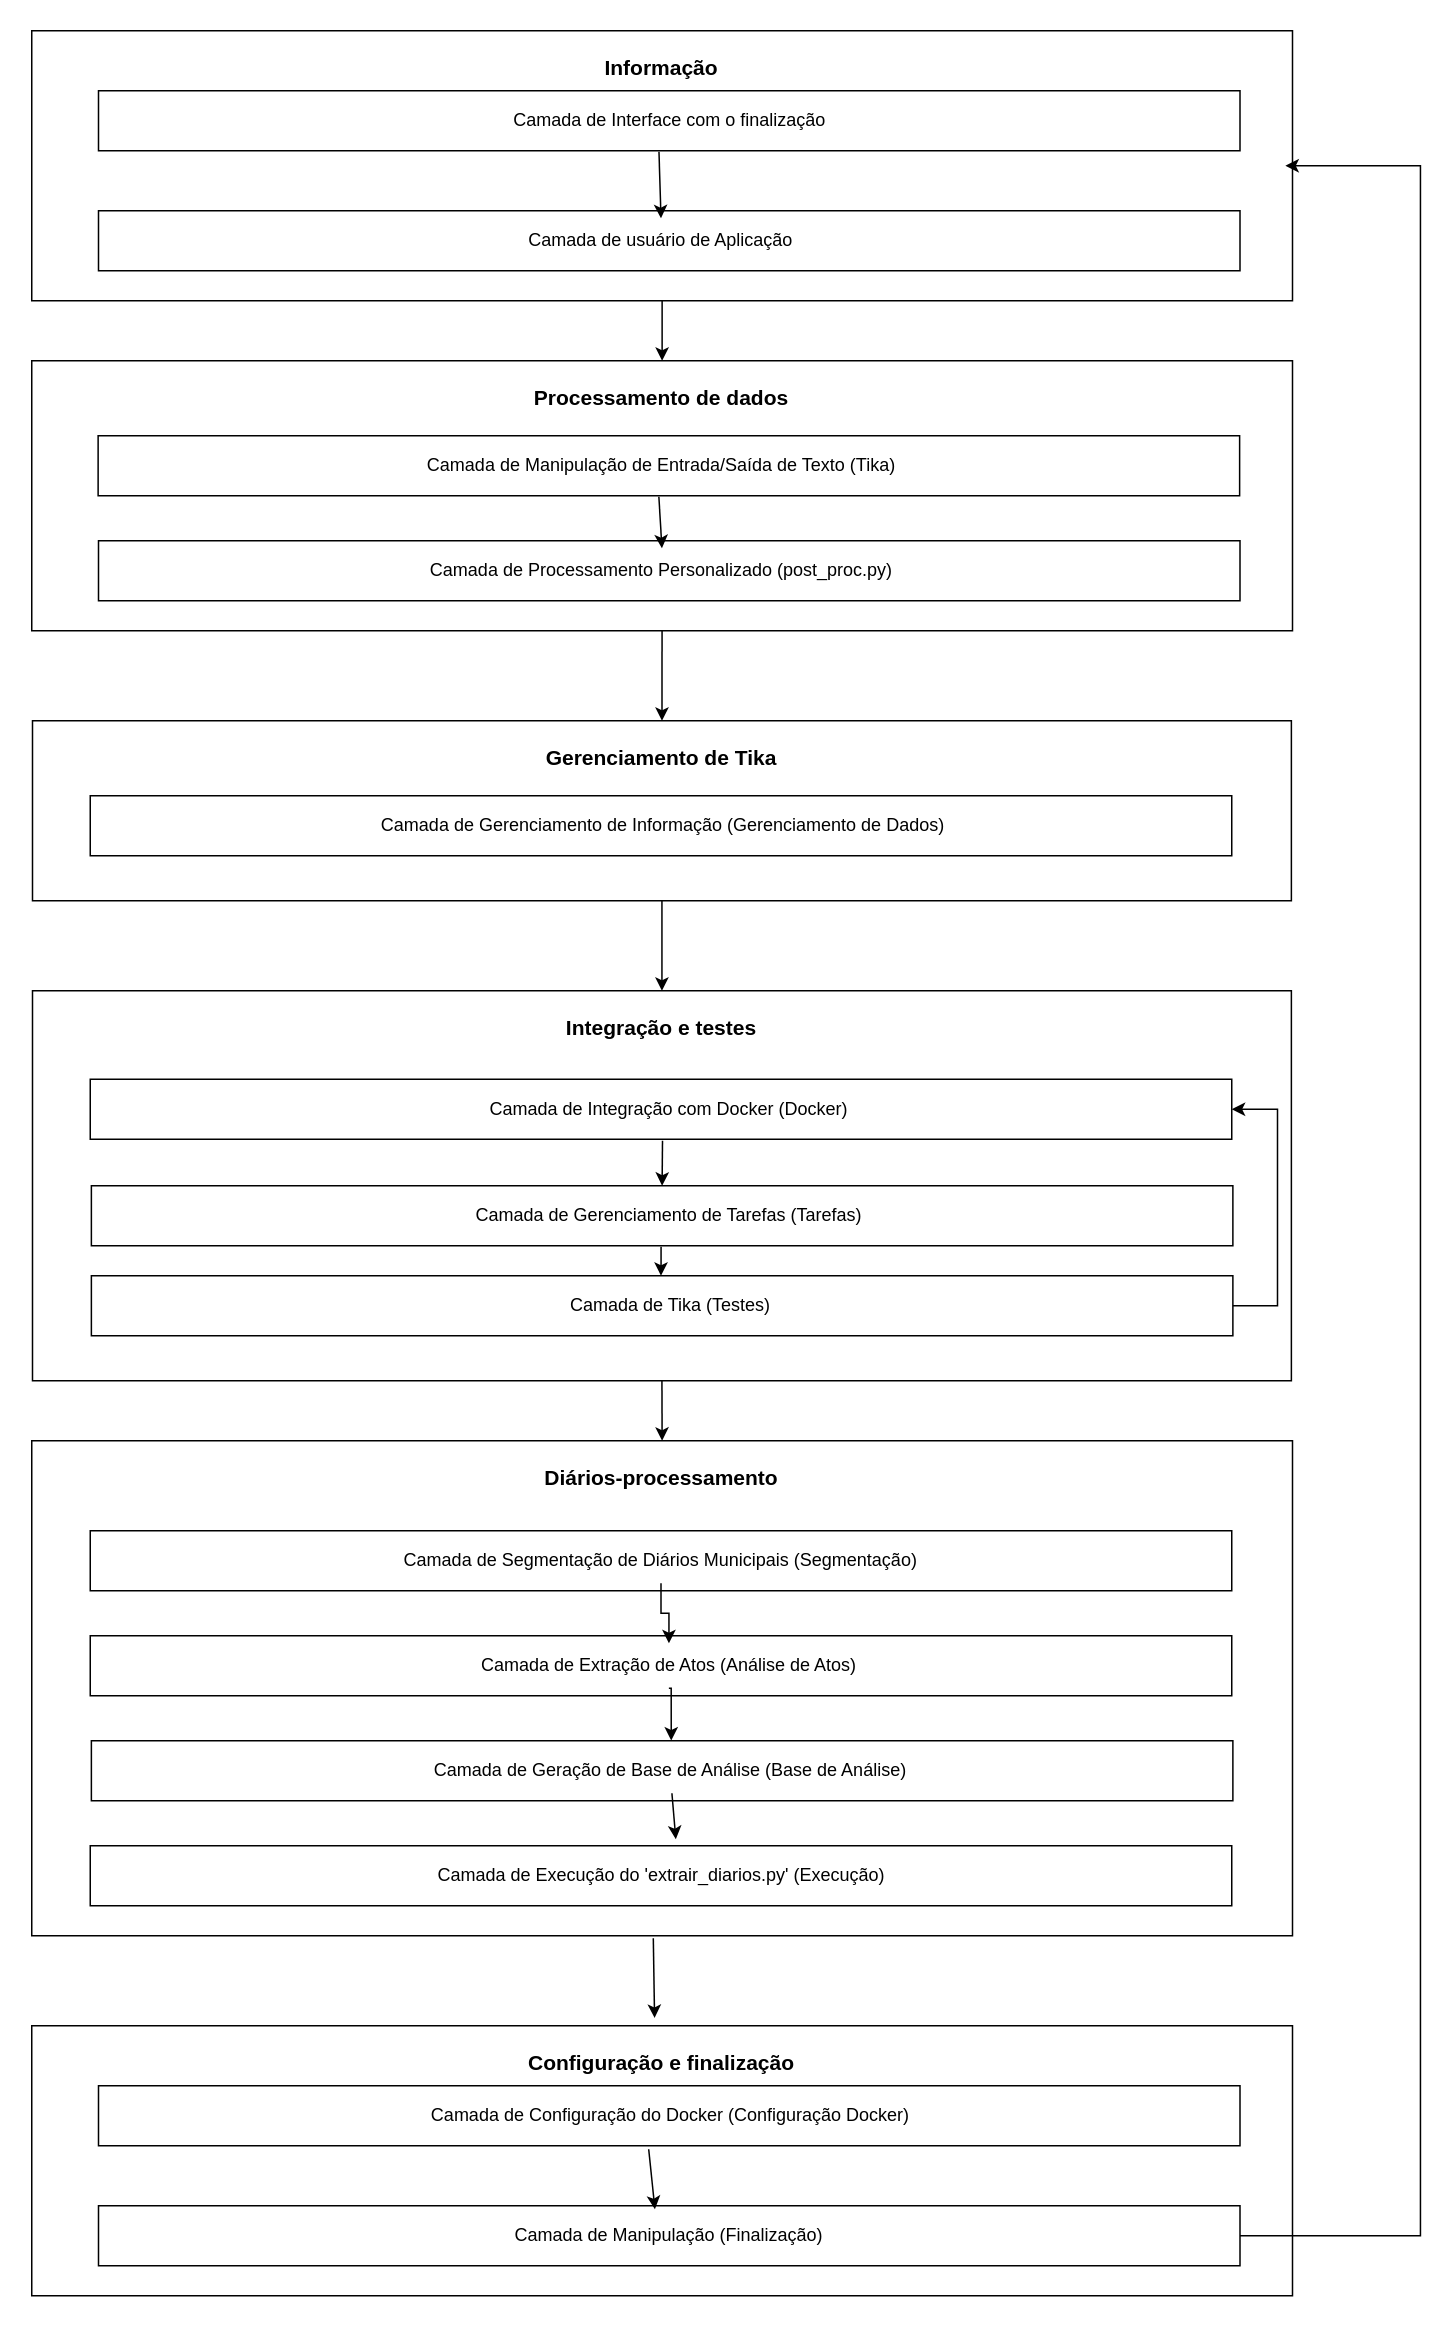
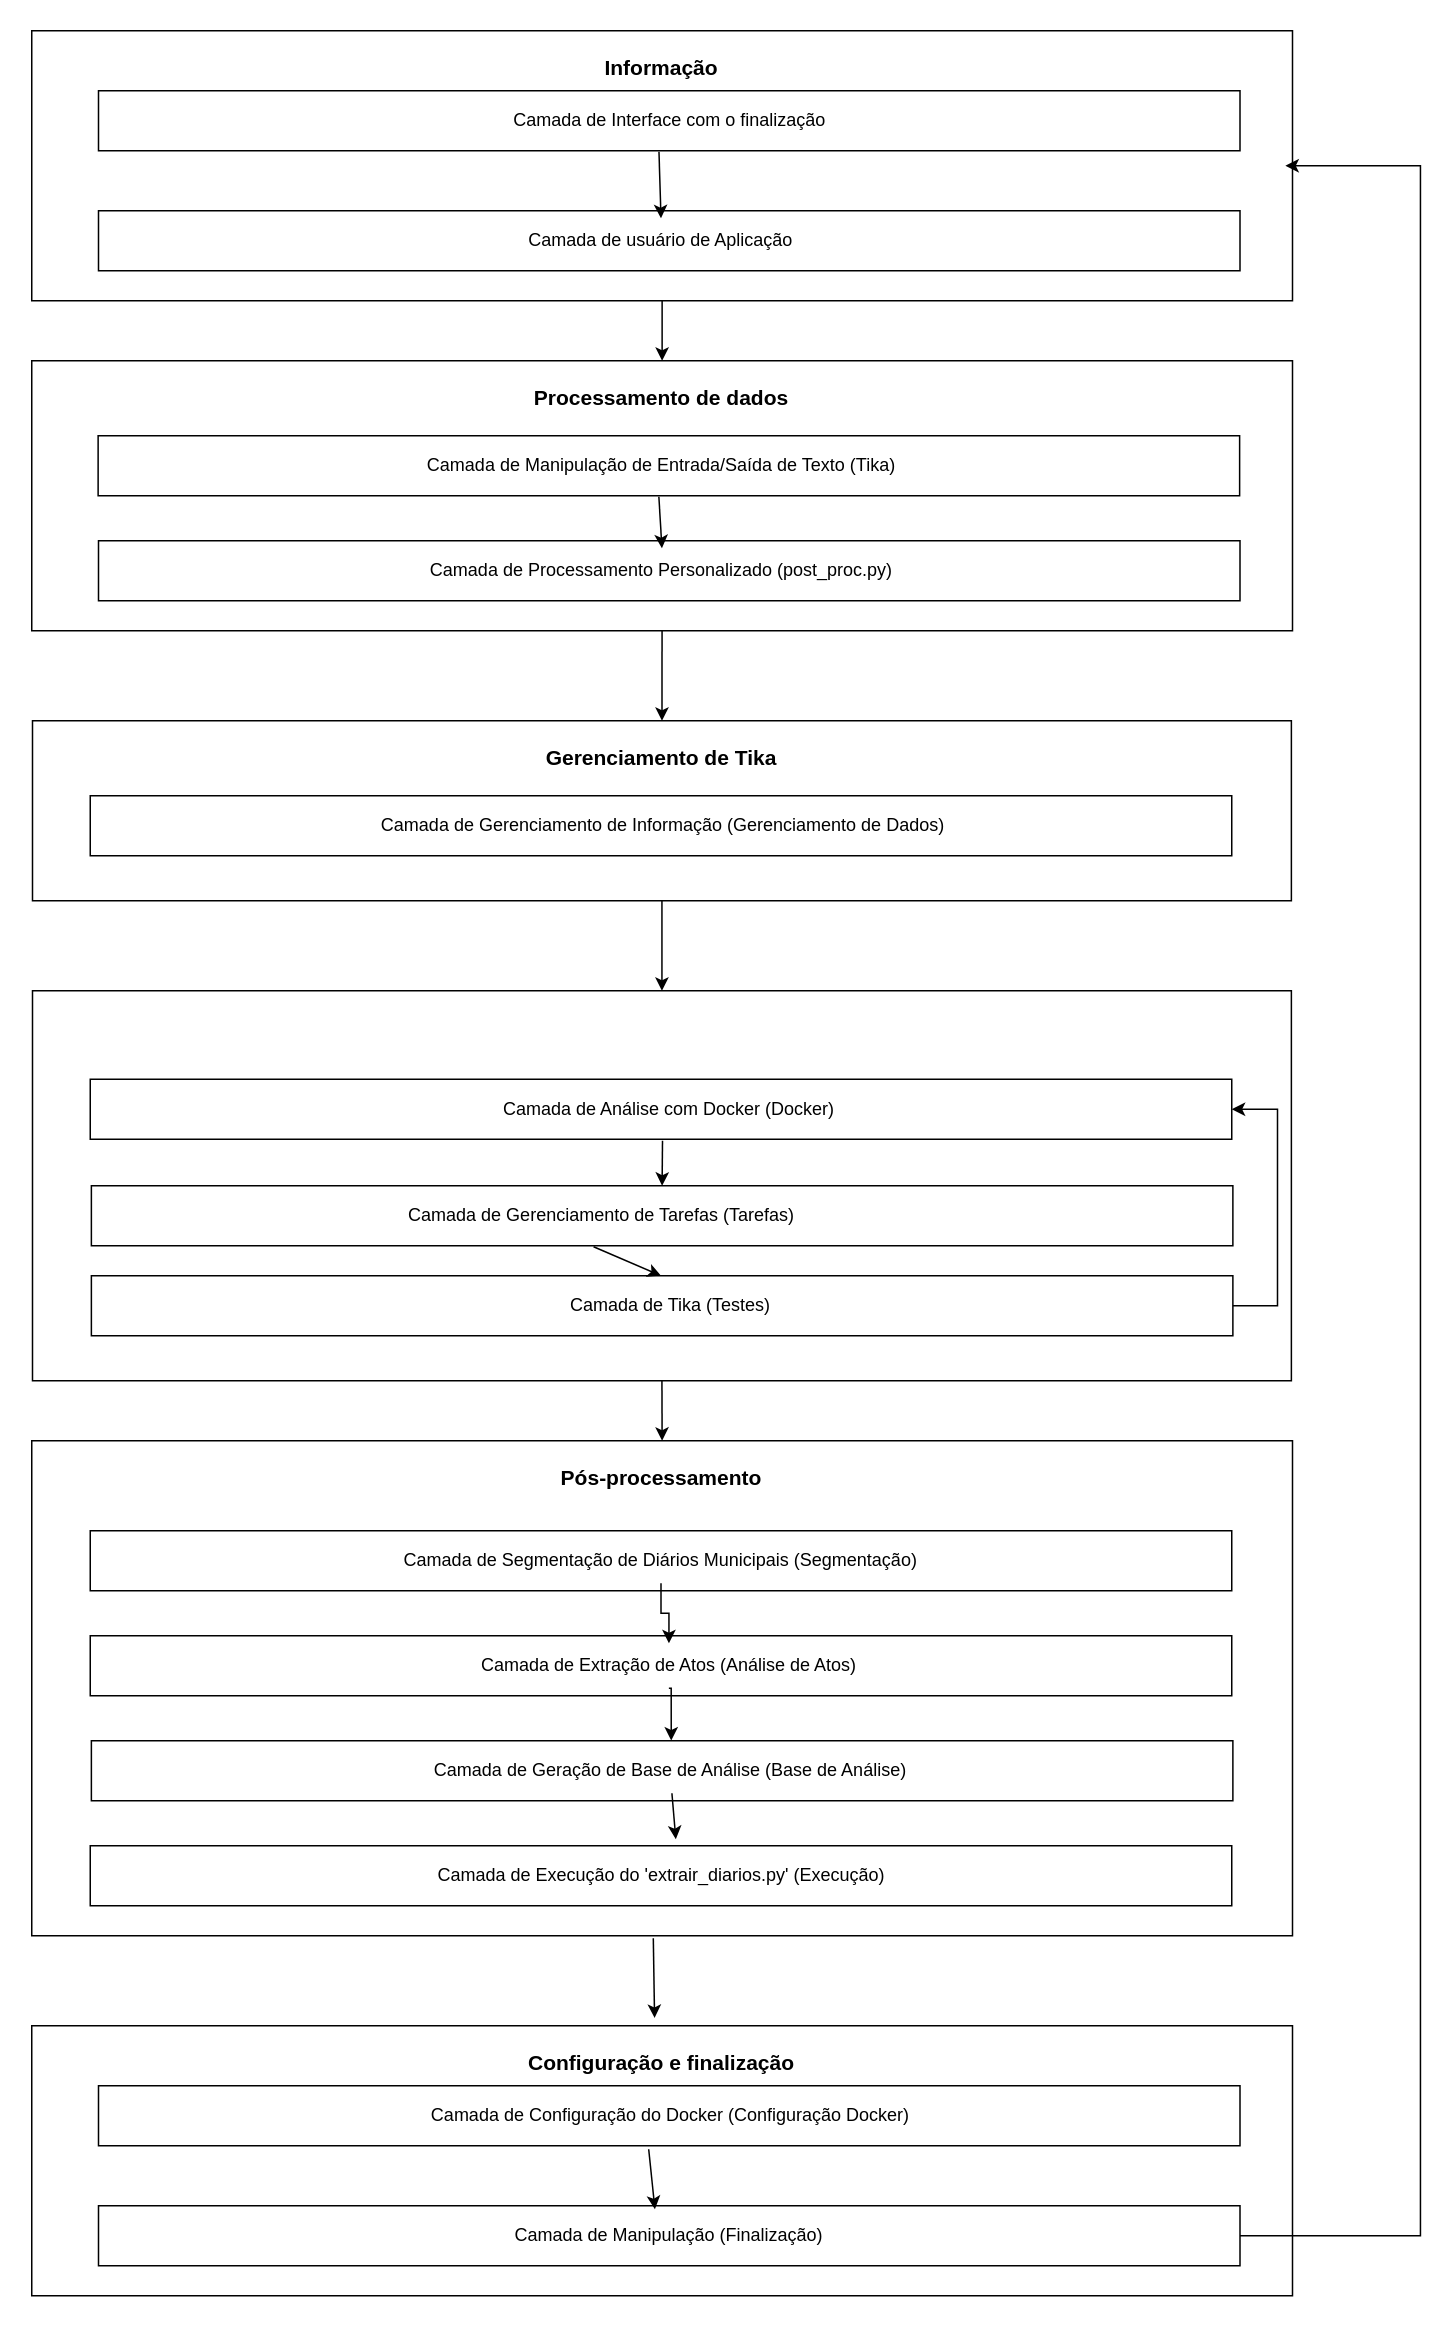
- <mxCell id="26" value="&lt;span style=&quot;font-size: 14px;&quot;&gt;&lt;b&gt;Integração e testes&lt;/b&gt;&lt;/span&gt;" style="text;html=1;strokeColor=none;fillColor=none;align=center;verticalAlign=middle;whiteSpace=wrap;rounded=0;" vertex="1" parent="1"><mxGeometry x="347.5" y="670" width="185" height="30" as="geometry" /></mxCell>
- <mxCell id="34" value="Camada de Integração com Docker (Docker)" style="text;html=1;strokeColor=none;fillColor=none;align=center;verticalAlign=middle;whiteSpace=wrap;rounded=0;" vertex="1" parent="1"><mxGeometry x="305.75" y="724" width="279" height="30" as="geometry" /></mxCell>
+ <mxCell id="34" value="Camada de Análise com Docker (Docker)" style="text;html=1;strokeColor=none;fillColor=none;align=center;verticalAlign=middle;whiteSpace=wrap;rounded=0;" vertex="1" parent="1"><mxGeometry x="305.75" y="724" width="279" height="30" as="geometry" /></mxCell>
- <mxCell id="35" value="Camada de Gerenciamento de Tarefas (Tarefas)" style="text;html=1;strokeColor=none;fillColor=none;align=center;verticalAlign=middle;whiteSpace=wrap;rounded=0;" vertex="1" parent="1"><mxGeometry x="300.75" y="795" width="289" height="30" as="geometry" /></mxCell>
+ <mxCell id="35" value="Camada de Gerenciamento de Tarefas (Tarefas)" style="text;html=1;strokeColor=none;fillColor=none;align=center;verticalAlign=middle;whiteSpace=wrap;rounded=0;" vertex="1" parent="1"><mxGeometry x="255.75" y="795" width="289" height="30" as="geometry" /></mxCell>
- <mxCell id="27" value="&lt;span style=&quot;font-size: 14px;&quot;&gt;&lt;b&gt;Diários-processamento&lt;/b&gt;&lt;/span&gt;" style="text;html=1;strokeColor=none;fillColor=none;align=center;verticalAlign=middle;whiteSpace=wrap;rounded=0;" vertex="1" parent="1"><mxGeometry x="347.5" y="970" width="185" height="30" as="geometry" /></mxCell>
+ <mxCell id="27" value="&lt;span style=&quot;font-size: 14px;&quot;&gt;&lt;b&gt;Pós-processamento&lt;/b&gt;&lt;/span&gt;" style="text;html=1;strokeColor=none;fillColor=none;align=center;verticalAlign=middle;whiteSpace=wrap;rounded=0;" vertex="1" parent="1"><mxGeometry x="347.5" y="970" width="185" height="30" as="geometry" /></mxCell>
